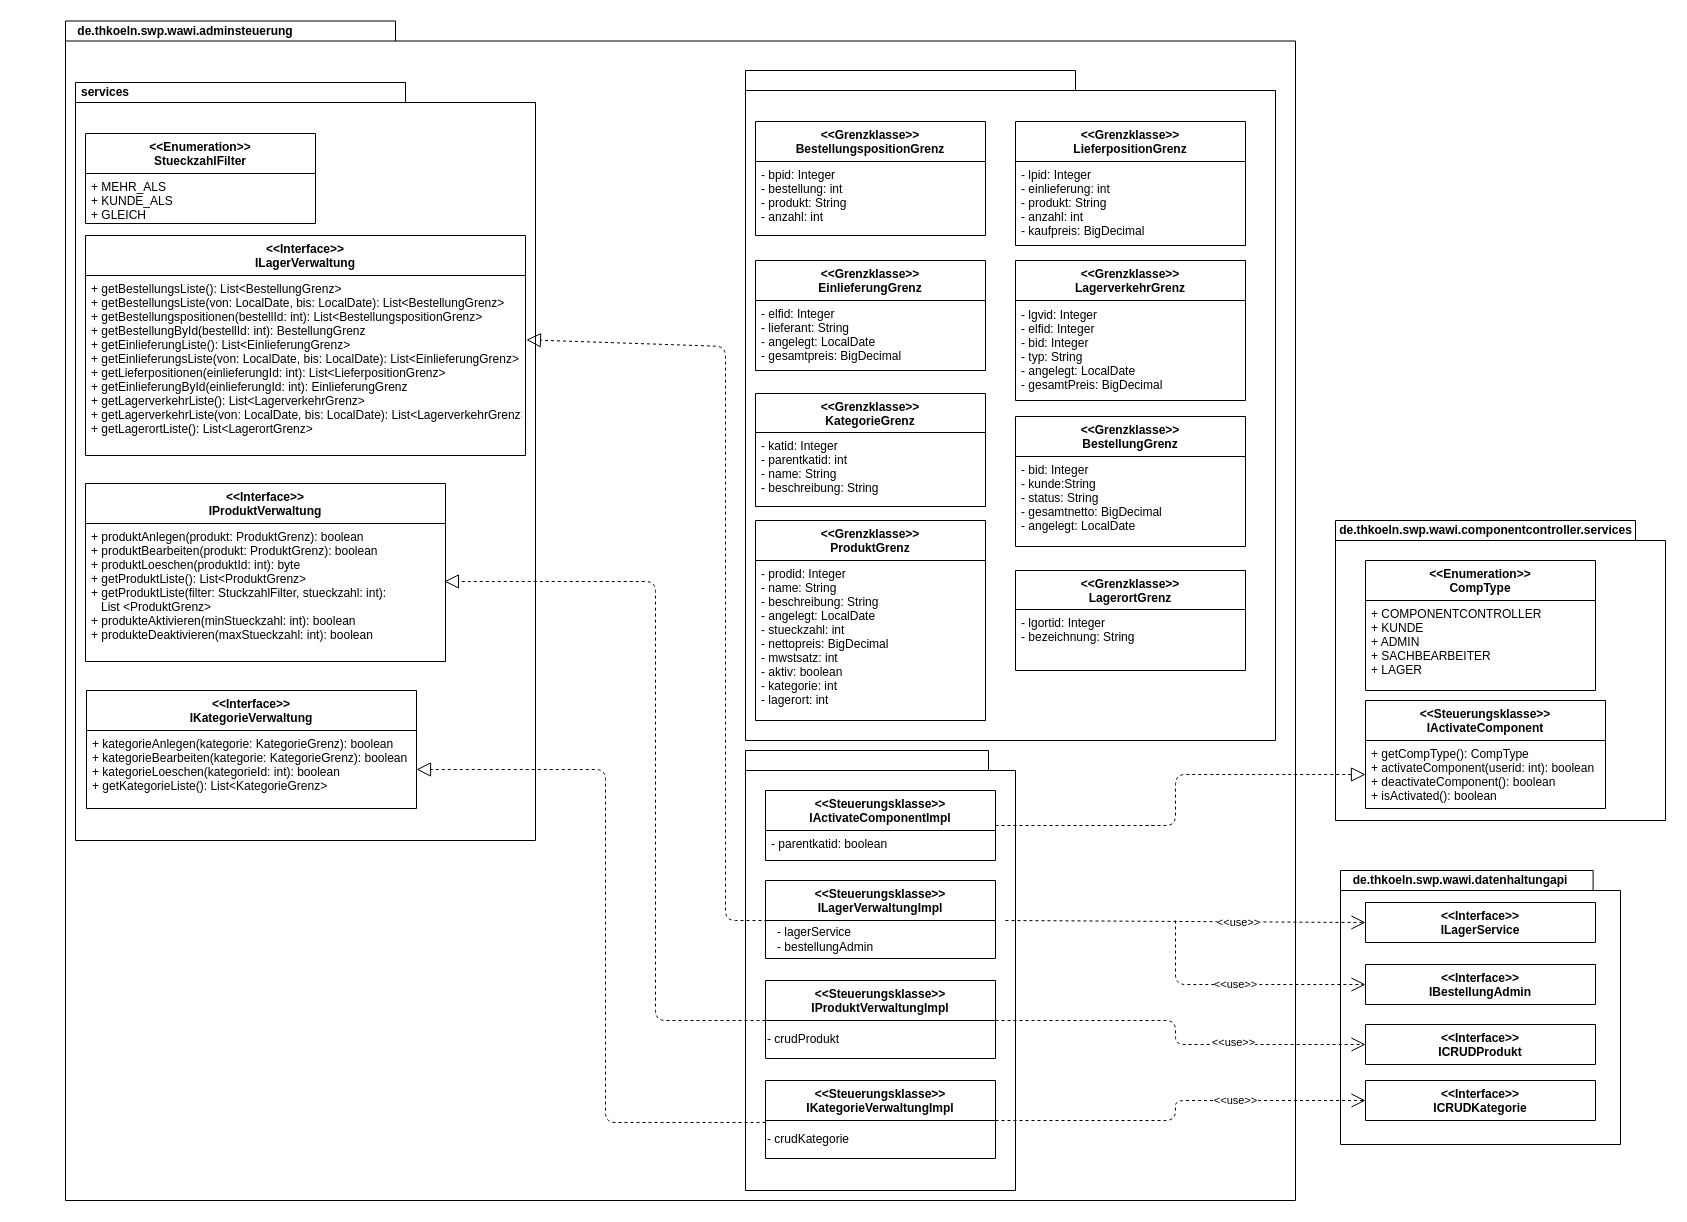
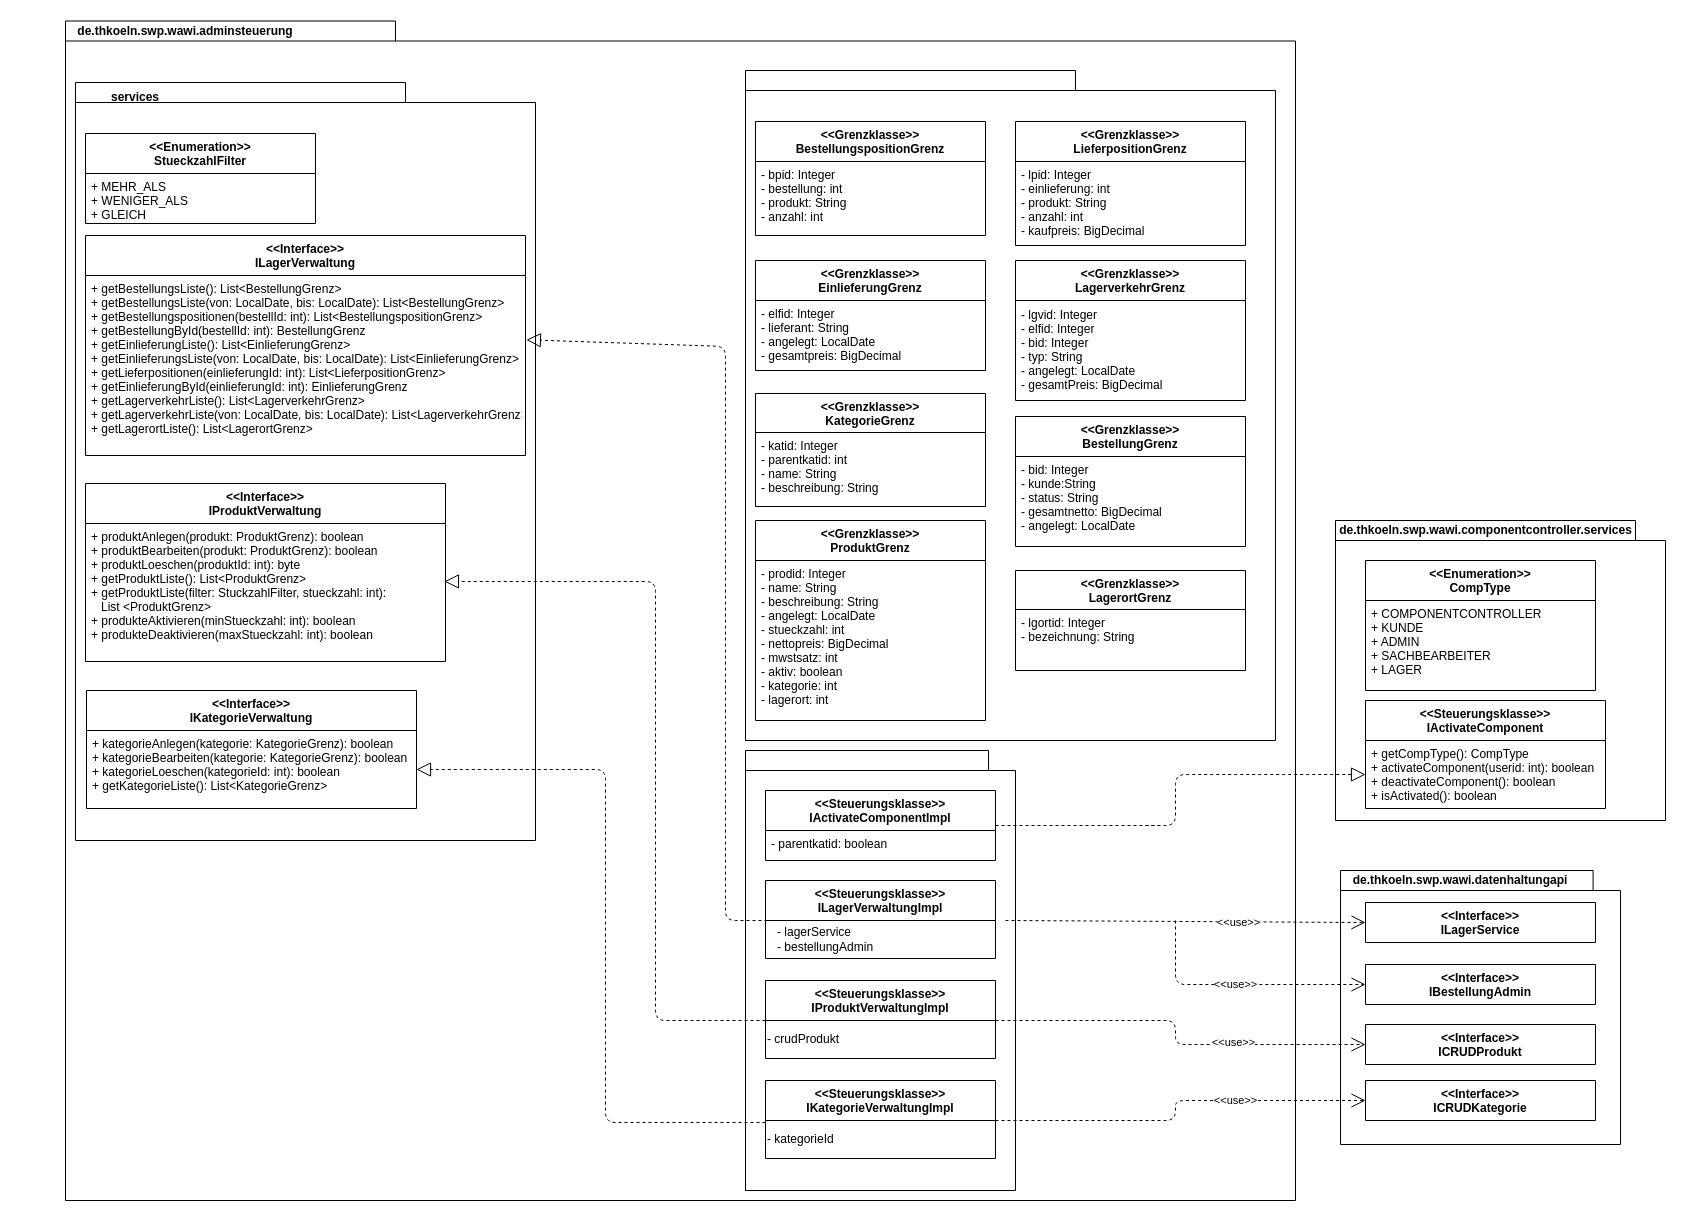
- <mxCell id="47" value="&lt;b&gt;services&lt;/b&gt;" style="text;html=1;strokeColor=none;fillColor=none;align=center;verticalAlign=middle;whiteSpace=wrap;rounded=0;" parent="1" vertex="1"><mxGeometry x="75" y="82" width="60" height="20" as="geometry" /></mxCell>
+ <mxCell id="47" value="&lt;b&gt;services&lt;/b&gt;" style="text;html=1;strokeColor=none;fillColor=none;align=center;verticalAlign=middle;whiteSpace=wrap;rounded=0;" parent="1" vertex="1"><mxGeometry x="105" y="87" width="60" height="20" as="geometry" /></mxCell>
- <mxCell id="30" value="+ MEHR_ALS&#10;+ KUNDE_ALS&#10;+ GLEICH&#10;" style="text;strokeColor=none;fillColor=none;align=left;verticalAlign=top;spacingLeft=4;spacingRight=4;overflow=hidden;rotatable=0;points=[[0,0.5],[1,0.5]];portConstraint=eastwest;" parent="29" vertex="1"><mxGeometry y="40" width="230" height="50" as="geometry" /></mxCell>
+ <mxCell id="30" value="+ MEHR_ALS&#10;+ WENIGER_ALS&#10;+ GLEICH&#10;" style="text;strokeColor=none;fillColor=none;align=left;verticalAlign=top;spacingLeft=4;spacingRight=4;overflow=hidden;rotatable=0;points=[[0,0.5],[1,0.5]];portConstraint=eastwest;" parent="29" vertex="1"><mxGeometry y="40" width="230" height="50" as="geometry" /></mxCell>
- <mxCell id="33" value="- crudKategorie" style="text;html=1;strokeColor=none;fillColor=none;align=left;verticalAlign=middle;whiteSpace=wrap;rounded=0;" parent="32" vertex="1"><mxGeometry y="40" width="230" height="38" as="geometry" /></mxCell>
+ <mxCell id="33" value="- kategorieId" style="text;html=1;strokeColor=none;fillColor=none;align=left;verticalAlign=middle;whiteSpace=wrap;rounded=0;" parent="32" vertex="1"><mxGeometry y="40" width="230" height="38" as="geometry" /></mxCell>
